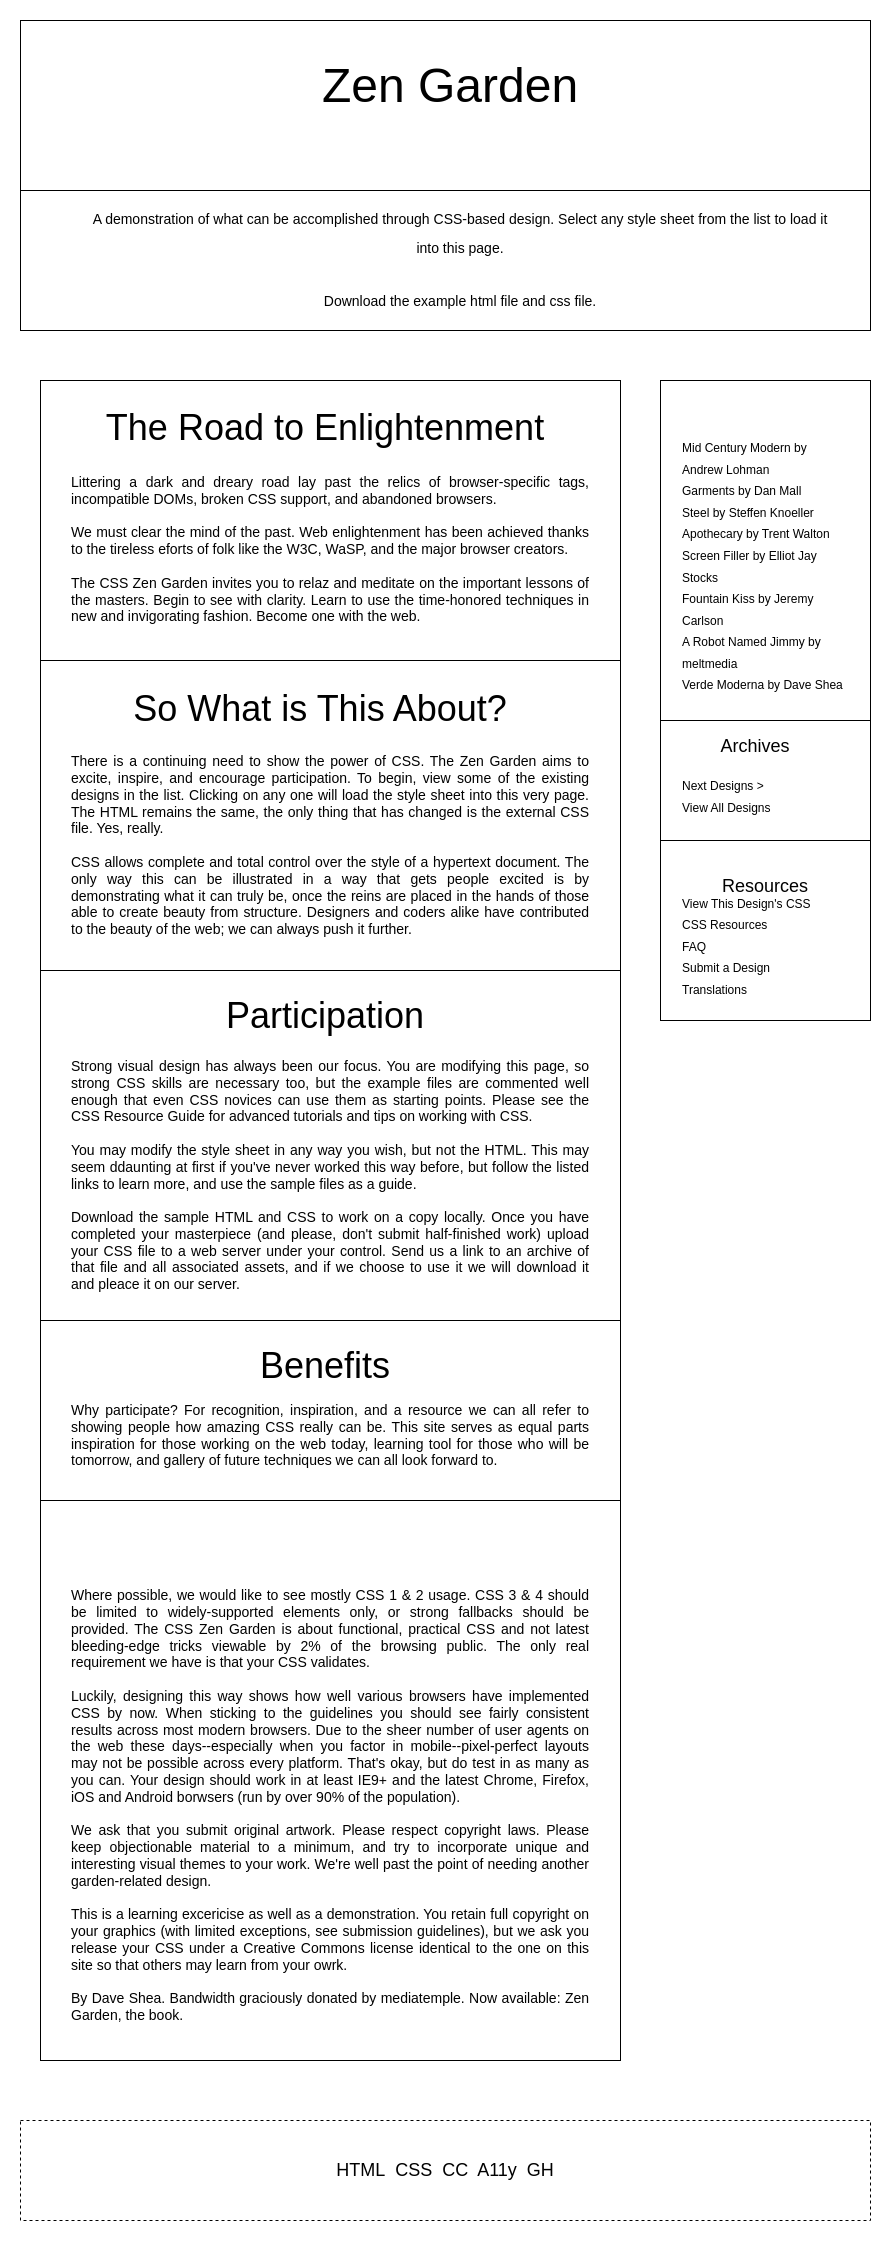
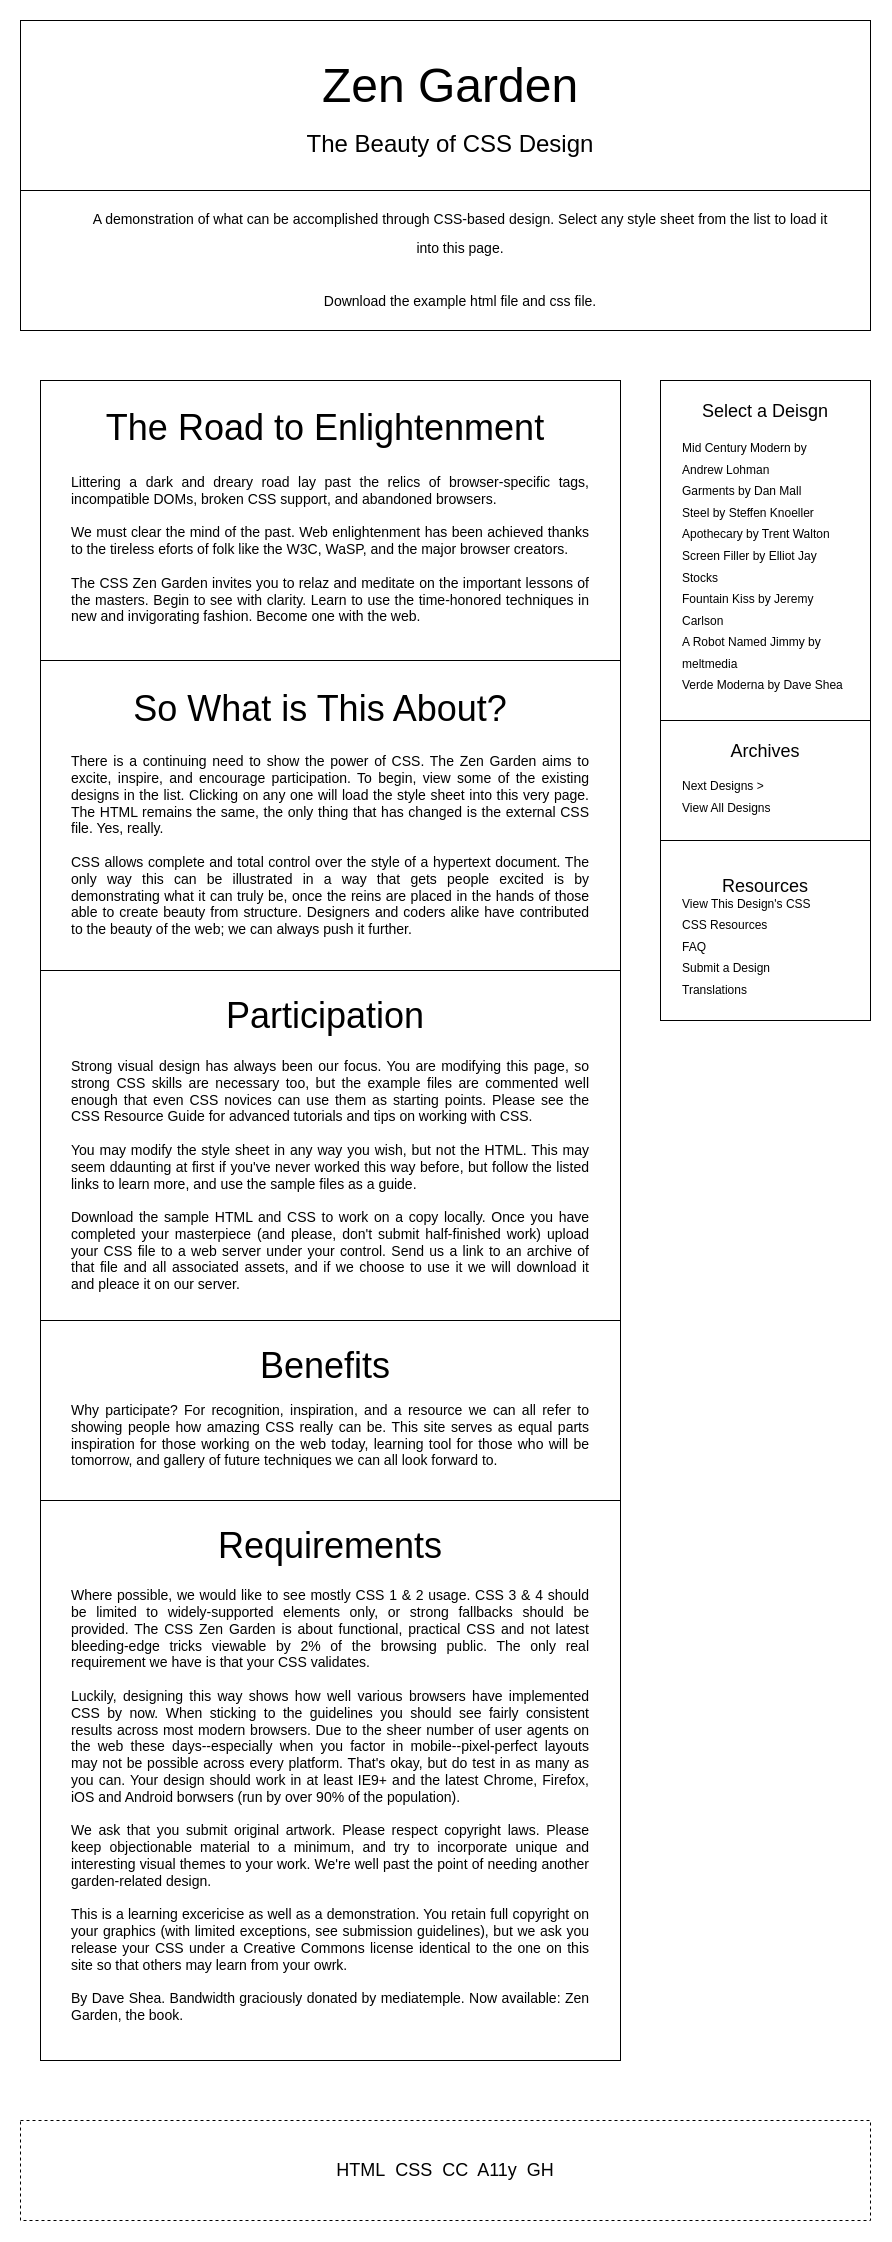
+ <mxCell id="4" value="&lt;font style=&quot;font-size: 24px;&quot;&gt;The Beauty of CSS Design&lt;/font&gt;" style="text;html=1;strokeColor=none;fillColor=none;align=center;verticalAlign=middle;whiteSpace=wrap;rounded=0;fontSize=48;" vertex="1" parent="1"><mxGeometry x="290" y="120" width="320" height="30" as="geometry" /></mxCell>
+ <mxCell id="24" value="&lt;font style=&quot;font-size: 18px;&quot;&gt;Select a Deisgn&lt;/font&gt;" style="text;html=1;strokeColor=none;fillColor=none;align=center;verticalAlign=middle;whiteSpace=wrap;rounded=0;fontSize=18;" vertex="1" parent="1"><mxGeometry x="695" y="396" width="140" height="30" as="geometry" /></mxCell>
- <mxCell id="27" value="&lt;font style=&quot;font-size: 18px;&quot;&gt;Archives&lt;/font&gt;" style="text;html=1;strokeColor=none;fillColor=none;align=center;verticalAlign=middle;whiteSpace=wrap;rounded=0;fontSize=18;" vertex="1" parent="1"><mxGeometry x="685" y="731" width="140" height="30" as="geometry" /></mxCell>
+ <mxCell id="27" value="&lt;font style=&quot;font-size: 18px;&quot;&gt;Archives&lt;/font&gt;" style="text;html=1;strokeColor=none;fillColor=none;align=center;verticalAlign=middle;whiteSpace=wrap;rounded=0;fontSize=18;" vertex="1" parent="1"><mxGeometry x="695" y="736" width="140" height="30" as="geometry" /></mxCell>
+ <mxCell id="20" value="&lt;font style=&quot;font-size: 36px;&quot;&gt;Requirements&lt;/font&gt;" style="text;html=1;strokeColor=none;fillColor=none;align=center;verticalAlign=middle;whiteSpace=wrap;rounded=0;fontSize=14;" vertex="1" parent="1"><mxGeometry x="70" y="1530" width="520" height="30" as="geometry" /></mxCell>
